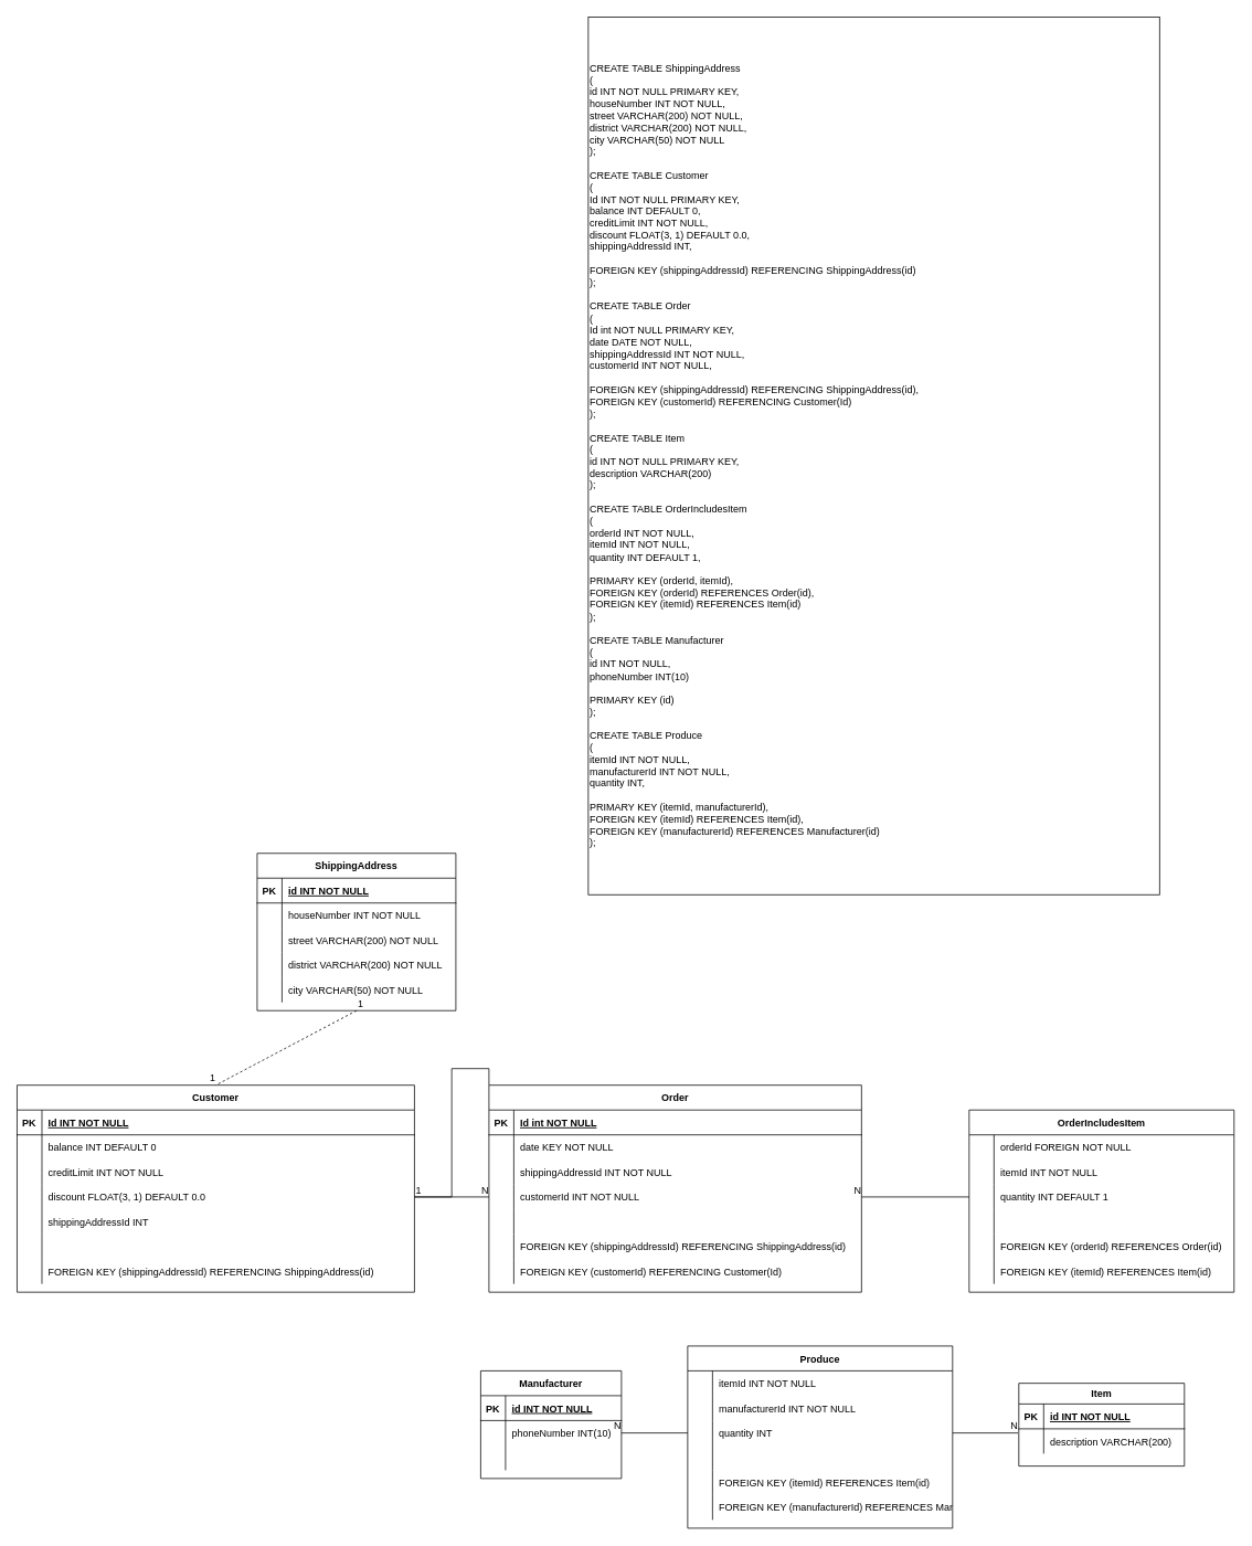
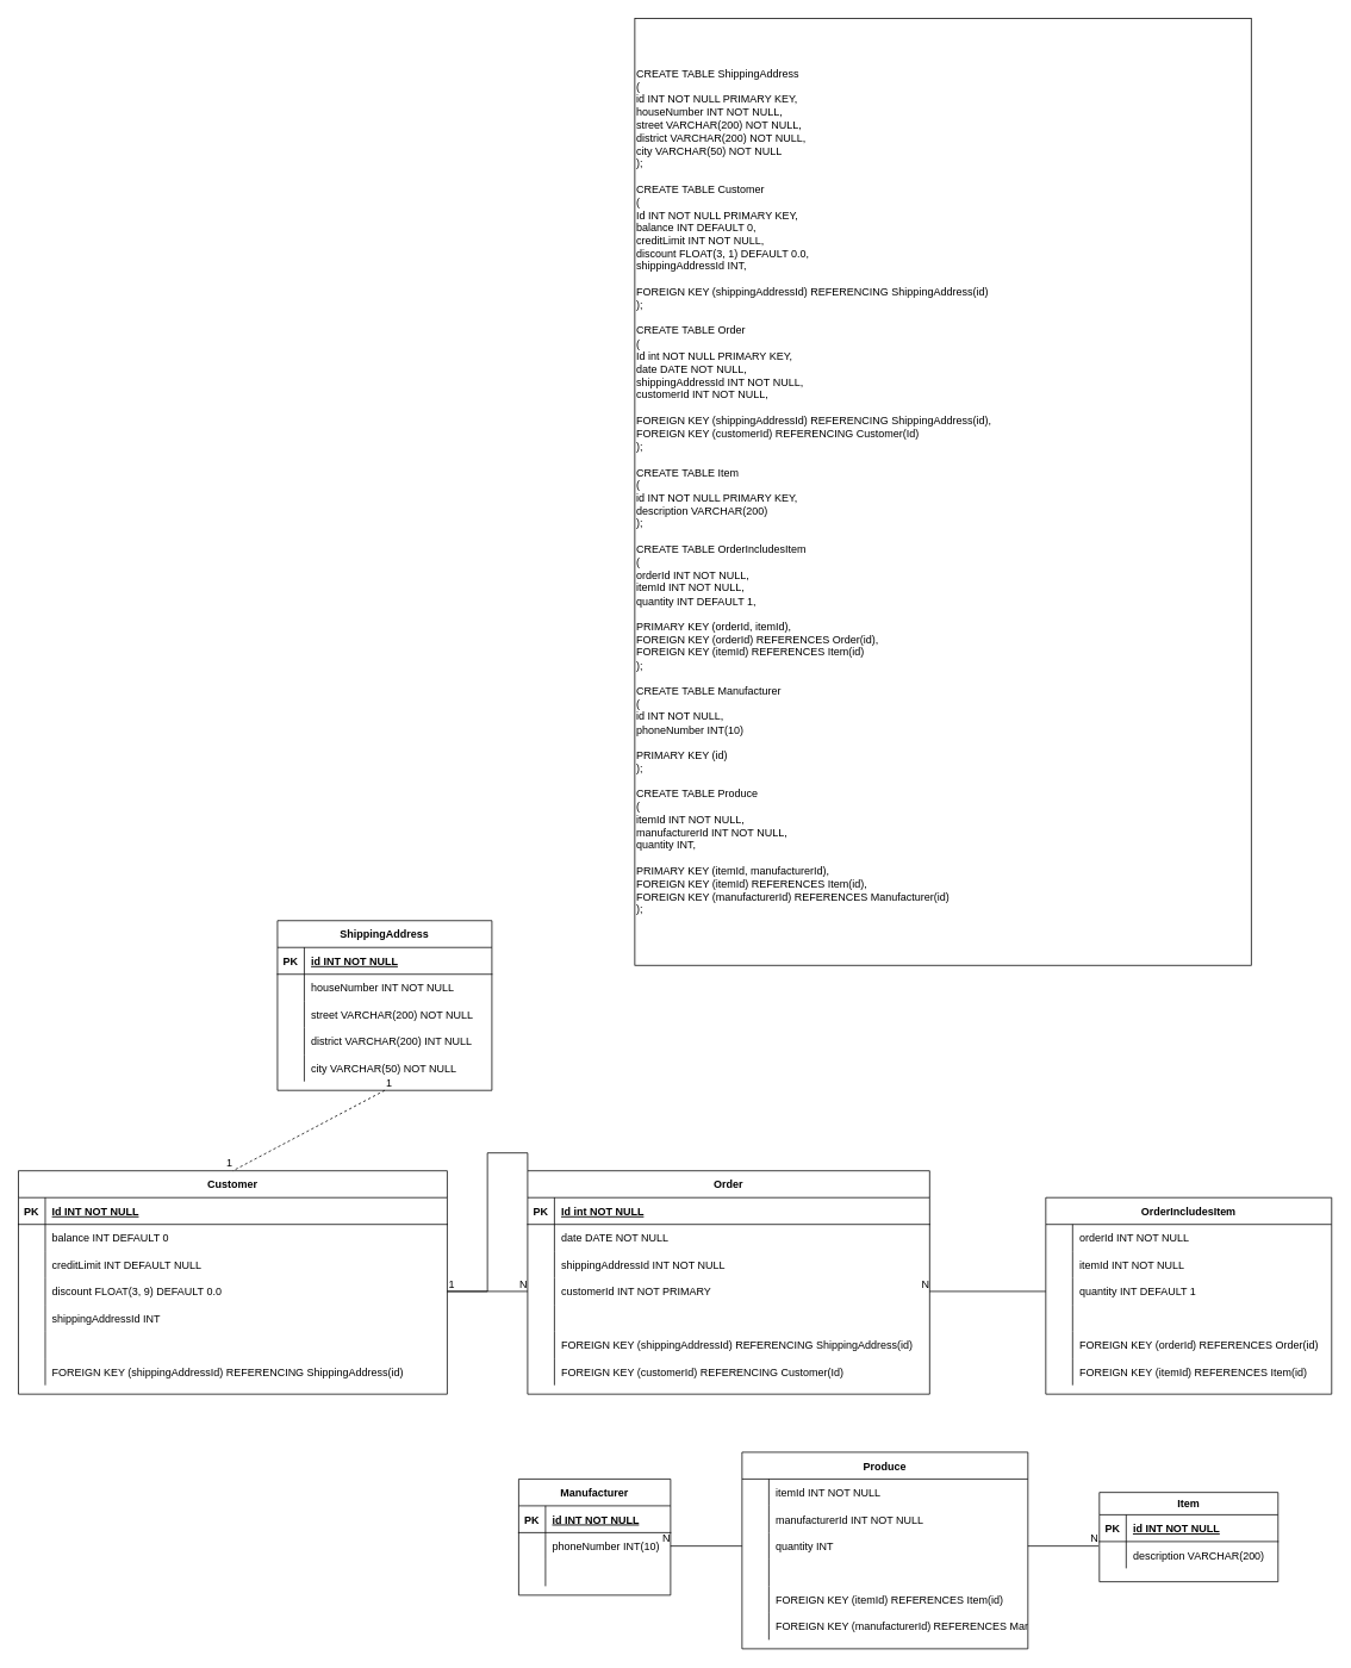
- <mxCell id="37" value="district VARCHAR(200) NOT NULL" style="shape=partialRectangle;overflow=hidden;connectable=0;fillColor=none;align=left;top=0;left=0;bottom=0;right=0;spacingLeft=6;" vertex="1" parent="35"><mxGeometry x="30" width="210" height="30" as="geometry"><mxRectangle width="210" height="30" as="alternateBounds" /></mxGeometry></mxCell>
+ <mxCell id="37" value="district VARCHAR(200) INT NULL" style="shape=partialRectangle;overflow=hidden;connectable=0;fillColor=none;align=left;top=0;left=0;bottom=0;right=0;spacingLeft=6;" vertex="1" parent="35"><mxGeometry x="30" width="210" height="30" as="geometry"><mxRectangle width="210" height="30" as="alternateBounds" /></mxGeometry></mxCell>
- <mxCell id="48" value="date KEY NOT NULL" style="shape=partialRectangle;overflow=hidden;connectable=0;fillColor=none;align=left;top=0;left=0;bottom=0;right=0;spacingLeft=6;" vertex="1" parent="46"><mxGeometry x="30" width="420" height="30" as="geometry"><mxRectangle width="420" height="30" as="alternateBounds" /></mxGeometry></mxCell>
+ <mxCell id="48" value="date DATE NOT NULL" style="shape=partialRectangle;overflow=hidden;connectable=0;fillColor=none;align=left;top=0;left=0;bottom=0;right=0;spacingLeft=6;" vertex="1" parent="46"><mxGeometry x="30" width="420" height="30" as="geometry"><mxRectangle width="420" height="30" as="alternateBounds" /></mxGeometry></mxCell>
- <mxCell id="74" value="orderId FOREIGN NOT NULL" style="shape=partialRectangle;overflow=hidden;connectable=0;fillColor=none;align=left;top=0;left=0;bottom=0;right=0;spacingLeft=6;" vertex="1" parent="72"><mxGeometry x="30" width="290" height="30" as="geometry"><mxRectangle width="290" height="30" as="alternateBounds" /></mxGeometry></mxCell>
+ <mxCell id="74" value="orderId INT NOT NULL" style="shape=partialRectangle;overflow=hidden;connectable=0;fillColor=none;align=left;top=0;left=0;bottom=0;right=0;spacingLeft=6;" vertex="1" parent="72"><mxGeometry x="30" width="290" height="30" as="geometry"><mxRectangle width="290" height="30" as="alternateBounds" /></mxGeometry></mxCell>
- <mxCell id="12" value="creditLimit INT NOT NULL" style="shape=partialRectangle;overflow=hidden;connectable=0;fillColor=none;align=left;top=0;left=0;bottom=0;right=0;spacingLeft=6;" vertex="1" parent="10"><mxGeometry x="30" width="450" height="30" as="geometry"><mxRectangle width="450" height="30" as="alternateBounds" /></mxGeometry></mxCell>
+ <mxCell id="12" value="creditLimit INT DEFAULT NULL" style="shape=partialRectangle;overflow=hidden;connectable=0;fillColor=none;align=left;top=0;left=0;bottom=0;right=0;spacingLeft=6;" vertex="1" parent="10"><mxGeometry x="30" width="450" height="30" as="geometry"><mxRectangle width="450" height="30" as="alternateBounds" /></mxGeometry></mxCell>
- <mxCell id="15" value="discount FLOAT(3, 1) DEFAULT 0.0" style="shape=partialRectangle;overflow=hidden;connectable=0;fillColor=none;align=left;top=0;left=0;bottom=0;right=0;spacingLeft=6;" vertex="1" parent="13"><mxGeometry x="30" width="450" height="30" as="geometry"><mxRectangle width="450" height="30" as="alternateBounds" /></mxGeometry></mxCell>
+ <mxCell id="15" value="discount FLOAT(3, 9) DEFAULT 0.0" style="shape=partialRectangle;overflow=hidden;connectable=0;fillColor=none;align=left;top=0;left=0;bottom=0;right=0;spacingLeft=6;" vertex="1" parent="13"><mxGeometry x="30" width="450" height="30" as="geometry"><mxRectangle width="450" height="30" as="alternateBounds" /></mxGeometry></mxCell>
- <mxCell id="54" value="customerId INT NOT NULL" style="shape=partialRectangle;overflow=hidden;connectable=0;fillColor=none;align=left;top=0;left=0;bottom=0;right=0;spacingLeft=6;" vertex="1" parent="52"><mxGeometry x="30" width="420" height="30" as="geometry"><mxRectangle width="420" height="30" as="alternateBounds" /></mxGeometry></mxCell>
+ <mxCell id="54" value="customerId INT NOT PRIMARY" style="shape=partialRectangle;overflow=hidden;connectable=0;fillColor=none;align=left;top=0;left=0;bottom=0;right=0;spacingLeft=6;" vertex="1" parent="52"><mxGeometry x="30" width="420" height="30" as="geometry"><mxRectangle width="420" height="30" as="alternateBounds" /></mxGeometry></mxCell>
